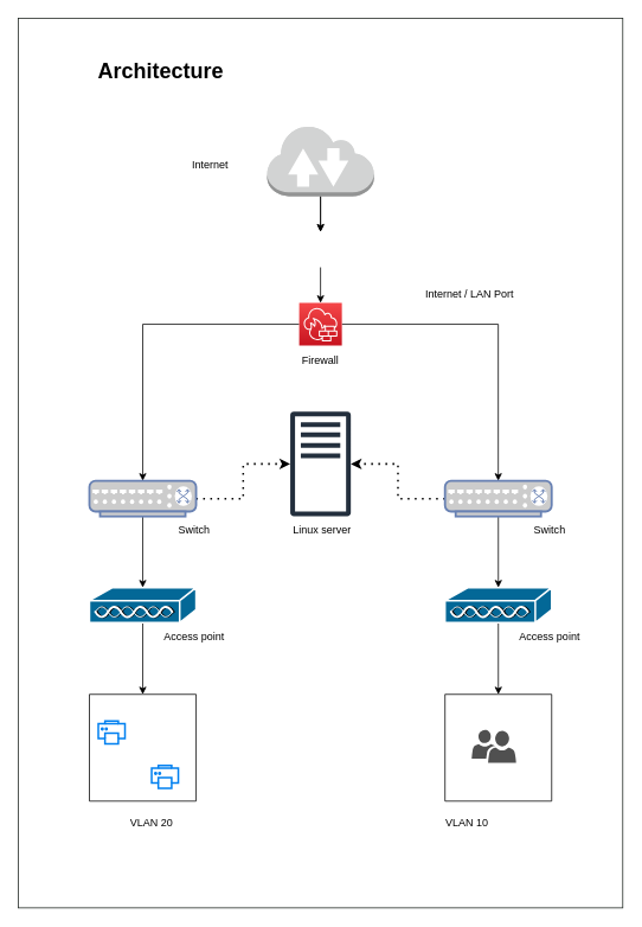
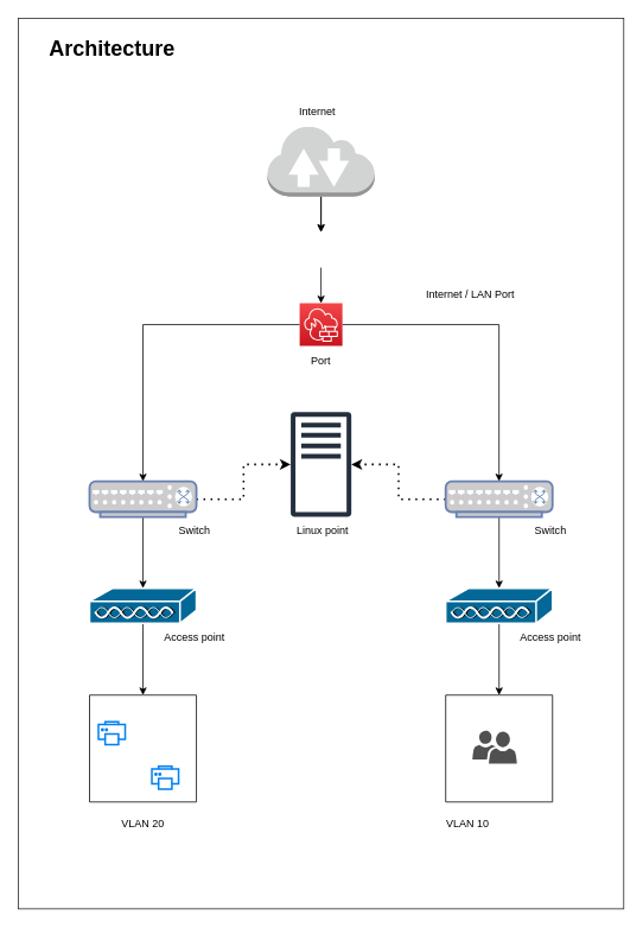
- <mxCell id="3" value="Architecture" style="text;strokeColor=none;fillColor=none;html=1;fontSize=24;fontStyle=1;verticalAlign=middle;align=center;" parent="1" vertex="1"><mxGeometry x="75" y="45" width="210" height="70" as="geometry" /></mxCell>
+ <mxCell id="3" value="Architecture" style="text;strokeColor=none;fillColor=none;html=1;fontSize=24;fontStyle=1;verticalAlign=middle;align=center;" parent="1" vertex="1"><mxGeometry x="20" y="20" width="210" height="70" as="geometry" /></mxCell>
- <mxCell id="31" value="Internet" style="text;html=1;strokeColor=none;fillColor=none;align=center;verticalAlign=middle;whiteSpace=wrap;rounded=0;" parent="8" vertex="1"><mxGeometry x="205.96" y="170" width="60" height="30" as="geometry" /></mxCell>
+ <mxCell id="31" value="Internet" style="text;html=1;strokeColor=none;fillColor=none;align=center;verticalAlign=middle;whiteSpace=wrap;rounded=0;" parent="8" vertex="1"><mxGeometry x="325.96" y="110" width="60" height="30" as="geometry" /></mxCell>
- <mxCell id="33" value="Firewall" style="text;html=1;strokeColor=none;fillColor=none;align=center;verticalAlign=middle;whiteSpace=wrap;rounded=0;" parent="8" vertex="1"><mxGeometry x="302" y="390" width="116" height="30" as="geometry" /></mxCell>
+ <mxCell id="33" value="Port" style="text;html=1;strokeColor=none;fillColor=none;align=center;verticalAlign=middle;whiteSpace=wrap;rounded=0;" parent="8" vertex="1"><mxGeometry x="302" y="390" width="116" height="30" as="geometry" /></mxCell>
- <mxCell id="34" value="Linux server" style="text;html=1;strokeColor=none;fillColor=none;align=center;verticalAlign=middle;whiteSpace=wrap;rounded=0;" parent="8" vertex="1"><mxGeometry x="304" y="580" width="116" height="30" as="geometry" /></mxCell>
+ <mxCell id="34" value="Linux point" style="text;html=1;strokeColor=none;fillColor=none;align=center;verticalAlign=middle;whiteSpace=wrap;rounded=0;" parent="8" vertex="1"><mxGeometry x="304" y="580" width="116" height="30" as="geometry" /></mxCell>
- <mxCell id="39" value="VLAN 20" style="text;html=1;strokeColor=none;fillColor=none;align=center;verticalAlign=middle;whiteSpace=wrap;rounded=0;" parent="8" vertex="1"><mxGeometry x="110" y="910" width="120" height="30" as="geometry" /></mxCell>
+ <mxCell id="39" value="VLAN 20" style="text;html=1;strokeColor=none;fillColor=none;align=center;verticalAlign=middle;whiteSpace=wrap;rounded=0;" parent="8" vertex="1"><mxGeometry x="100" y="910" width="120" height="30" as="geometry" /></mxCell>
